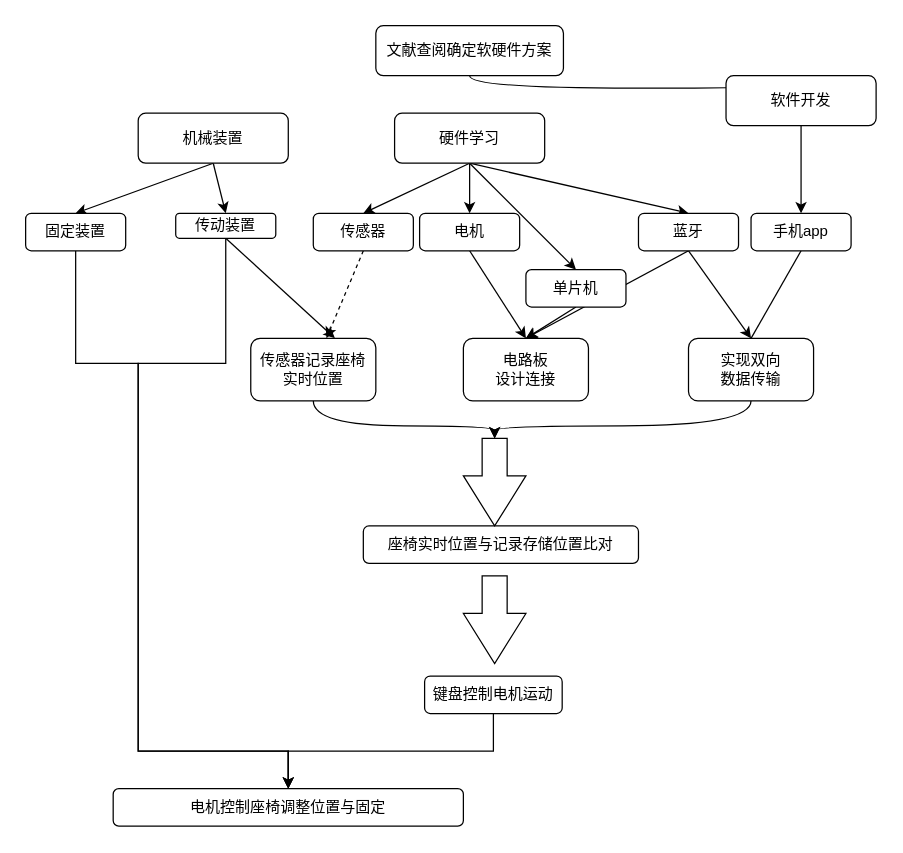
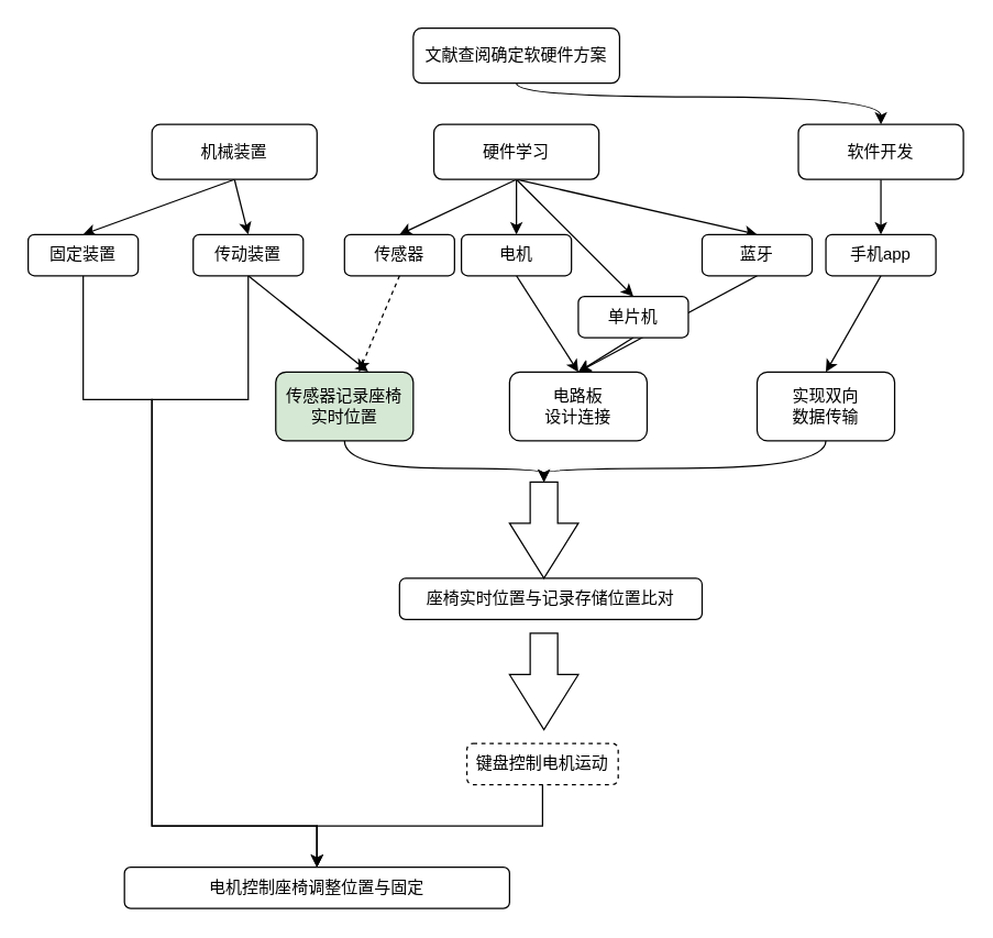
- <mxCell id="13" value="软件开发" style="rounded=1;whiteSpace=wrap;html=1;" vertex="1" parent="1"><mxGeometry x="580" y="60" width="120" height="40" as="geometry" /></mxCell>
+ <mxCell id="13" value="软件开发" style="rounded=1;whiteSpace=wrap;html=1;" vertex="1" parent="1"><mxGeometry x="580" y="90" width="120" height="40" as="geometry" /></mxCell>
- <mxCell id="18" value="传动装置" style="rounded=1;whiteSpace=wrap;html=1;" vertex="1" parent="1"><mxGeometry x="140" y="170" width="80" height="20" as="geometry" /></mxCell>
+ <mxCell id="18" value="传动装置" style="rounded=1;whiteSpace=wrap;html=1;" vertex="1" parent="1"><mxGeometry x="140" y="170" width="80" height="30" as="geometry" /></mxCell>
- <mxCell id="19" style="edgeStyle=none;rounded=0;orthogonalLoop=1;jettySize=auto;html=1;exitX=0.5;exitY=1;exitDx=0;exitDy=0;entryX=0.5;entryY=0;entryDx=0;entryDy=0;" edge="1" parent="1" source="21" target="36"><mxGeometry relative="1" as="geometry" /></mxCell>
- <mxCell id="28" style="edgeStyle=none;rounded=0;orthogonalLoop=1;jettySize=auto;html=1;exitX=0.5;exitY=1;exitDx=0;exitDy=0;entryX=0.5;entryY=0;entryDx=0;entryDy=0;endArrow=none;" edge="1" parent="1" source="29" target="36"><mxGeometry relative="1" as="geometry" /></mxCell>
+ <mxCell id="28" style="edgeStyle=none;rounded=0;orthogonalLoop=1;jettySize=auto;html=1;exitX=0.5;exitY=1;exitDx=0;exitDy=0;entryX=0.5;entryY=0;entryDx=0;entryDy=0;" edge="1" parent="1" source="29" target="36"><mxGeometry relative="1" as="geometry" /></mxCell>
- <mxCell id="34" value="传感器记录座椅&lt;br&gt;实时位置" style="rounded=1;whiteSpace=wrap;html=1;" vertex="1" parent="1"><mxGeometry x="200" y="270" width="100" height="50" as="geometry" /></mxCell>
+ <mxCell id="34" value="传感器记录座椅&lt;br&gt;实时位置" style="rounded=1;whiteSpace=wrap;html=1;fillColor=#d5e8d4;" vertex="1" parent="1"><mxGeometry x="200" y="270" width="100" height="50" as="geometry" /></mxCell>
- <mxCell id="31" value="键盘控制电机运动" style="rounded=1;whiteSpace=wrap;html=1;" vertex="1" parent="1"><mxGeometry x="339" y="540" width="110" height="30" as="geometry" /></mxCell>
+ <mxCell id="31" value="键盘控制电机运动" style="rounded=1;whiteSpace=wrap;html=1;dashed=1;" vertex="1" parent="1"><mxGeometry x="339" y="540" width="110" height="30" as="geometry" /></mxCell>
